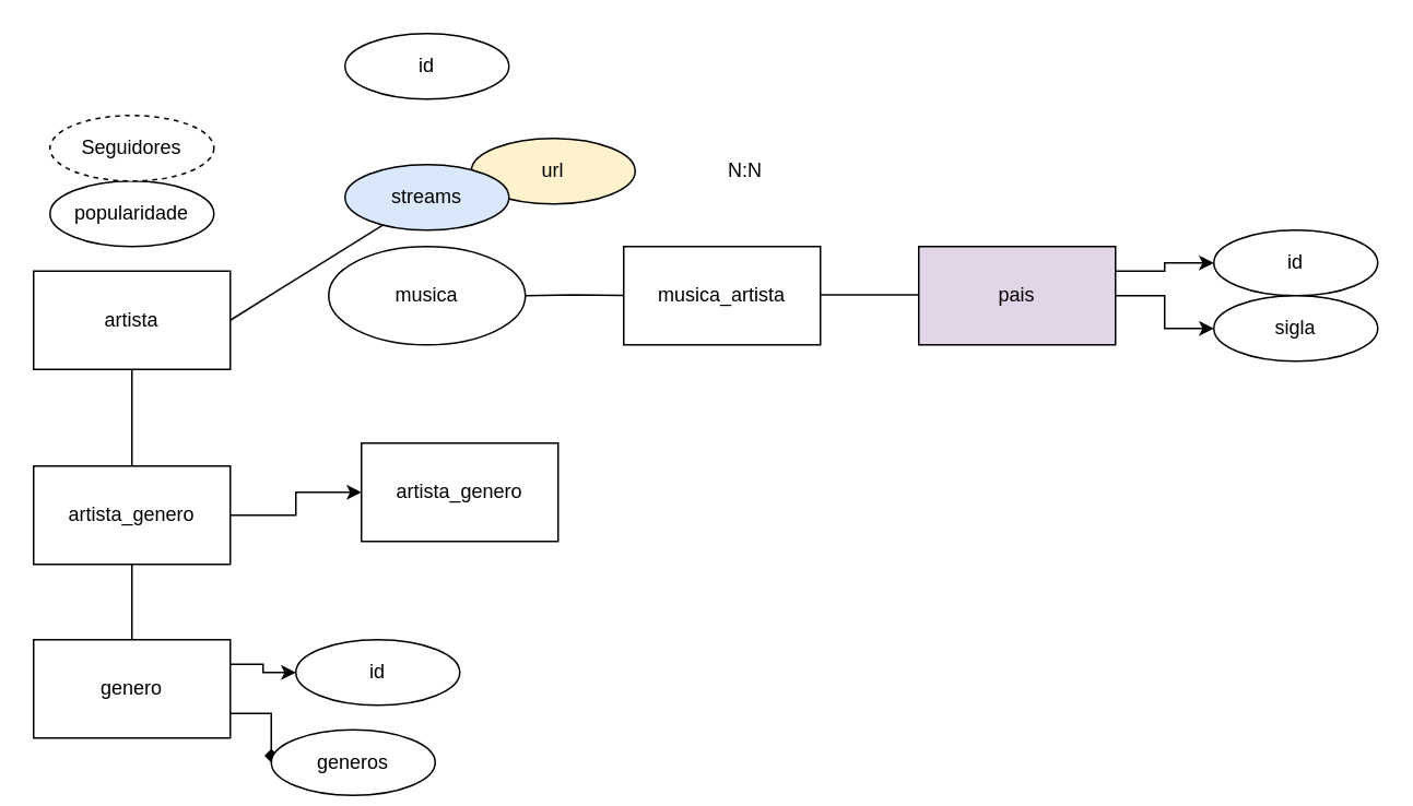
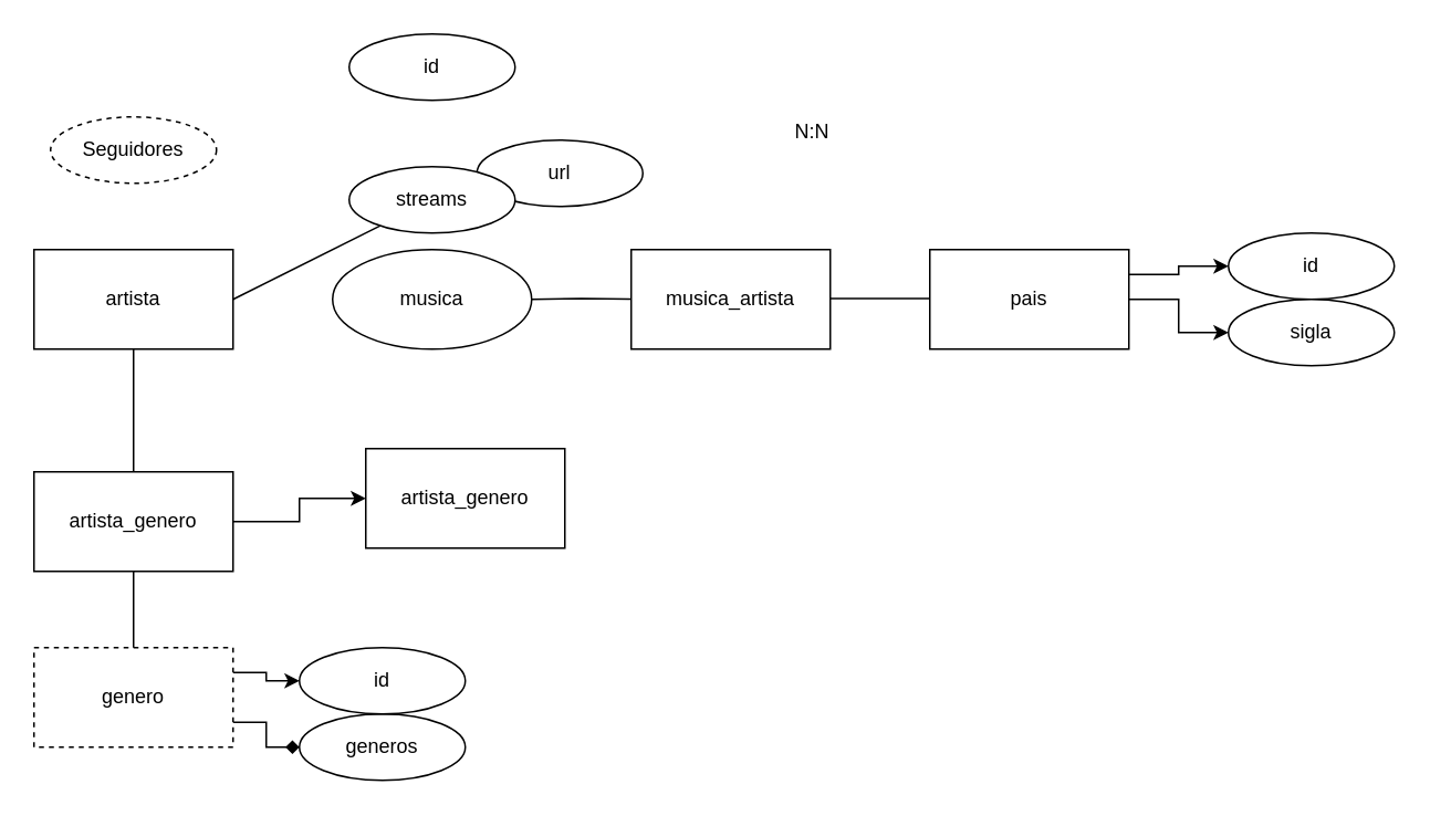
- <mxCell id="22" value="url" style="ellipse;whiteSpace=wrap;html=1;align=center;fillColor=#fff2cc;" parent="1" vertex="1"><mxGeometry x="287" y="84" width="100" height="40" as="geometry" /></mxCell>
+ <mxCell id="22" value="url" style="ellipse;whiteSpace=wrap;html=1;align=center;" parent="1" vertex="1"><mxGeometry x="287" y="84" width="100" height="40" as="geometry" /></mxCell>
- <mxCell id="27" value="N:N" style="text;strokeColor=none;fillColor=none;spacingLeft=4;spacingRight=4;overflow=hidden;rotatable=0;points=[[0,0.5],[1,0.5]];portConstraint=eastwest;fontSize=12;" parent="1" vertex="1"><mxGeometry x="438" y="90" width="40" height="30" as="geometry" /></mxCell>
+ <mxCell id="27" value="N:N" style="text;strokeColor=none;fillColor=none;spacingLeft=4;spacingRight=4;overflow=hidden;rotatable=0;points=[[0,0.5],[1,0.5]];portConstraint=eastwest;fontSize=12;" parent="1" vertex="1"><mxGeometry x="473" y="65" width="40" height="30" as="geometry" /></mxCell>
- <mxCell id="26" value="streams&lt;br&gt;" style="ellipse;whiteSpace=wrap;html=1;align=center;fillColor=#dae8fc;" parent="1" vertex="1"><mxGeometry x="210" y="100" width="100" height="40" as="geometry" /></mxCell>
+ <mxCell id="26" value="streams&lt;br&gt;" style="ellipse;whiteSpace=wrap;html=1;align=center;" parent="1" vertex="1"><mxGeometry x="210" y="100" width="100" height="40" as="geometry" /></mxCell>
- <mxCell id="24" value="popularidade" style="ellipse;whiteSpace=wrap;html=1;align=center;" parent="1" vertex="1"><mxGeometry x="30" y="110" width="100" height="40" as="geometry" /></mxCell>
- <mxCell id="5" value="pais" style="rounded=0;whiteSpace=wrap;html=1;fillColor=#e1d5e7;" parent="1" vertex="1"><mxGeometry x="560" y="150" width="120" height="60" as="geometry" /></mxCell>
+ <mxCell id="5" value="pais" style="rounded=0;whiteSpace=wrap;html=1;" parent="1" vertex="1"><mxGeometry x="560" y="150" width="120" height="60" as="geometry" /></mxCell>
- <mxCell id="2" value="artista" style="rounded=0;whiteSpace=wrap;html=1;" parent="1" vertex="1"><mxGeometry x="20" y="165" width="120" height="60" as="geometry" /></mxCell>
+ <mxCell id="2" value="artista" style="rounded=0;whiteSpace=wrap;html=1;" parent="1" vertex="1"><mxGeometry x="20" y="150" width="120" height="60" as="geometry" /></mxCell>
- <mxCell id="8" value="genero" style="rounded=0;whiteSpace=wrap;html=1;" parent="1" vertex="1"><mxGeometry x="20" y="390" width="120" height="60" as="geometry" /></mxCell>
+ <mxCell id="8" value="genero" style="rounded=0;whiteSpace=wrap;html=1;dashed=1;" parent="1" vertex="1"><mxGeometry x="20" y="390" width="120" height="60" as="geometry" /></mxCell>
- <mxCell id="18" value="generos" style="ellipse;whiteSpace=wrap;html=1;align=center;" parent="1" vertex="1"><mxGeometry x="165" y="445" width="100" height="40" as="geometry" /></mxCell>
+ <mxCell id="18" value="generos" style="ellipse;whiteSpace=wrap;html=1;align=center;" parent="1" vertex="1"><mxGeometry x="180" y="430" width="100" height="40" as="geometry" /></mxCell>
